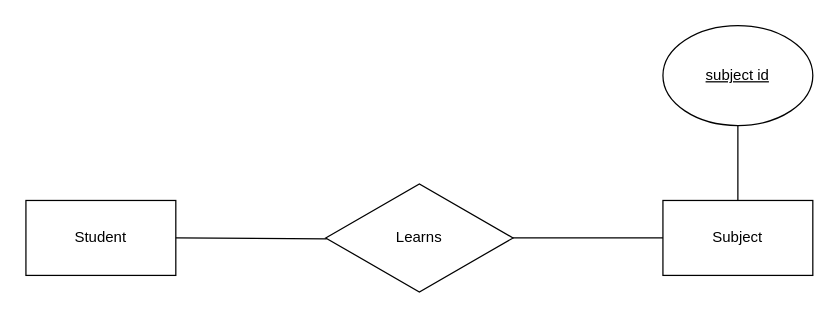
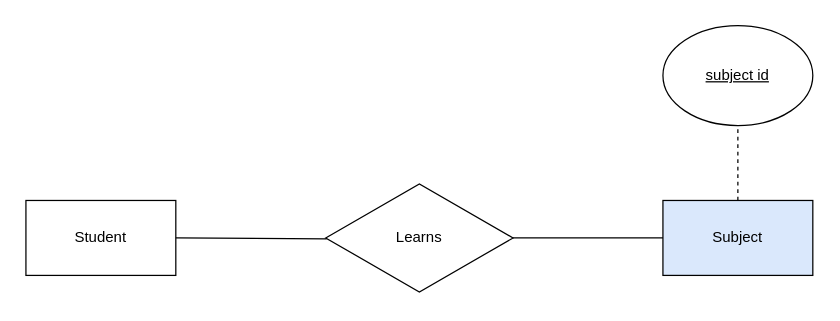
- <mxCell id="8" value="" style="endArrow=none;html=1;elbow=vertical;exitX=0.5;exitY=0;exitDx=0;exitDy=0;entryX=0.5;entryY=1;entryDx=0;entryDy=0;" edge="1" parent="1" source="4" target="7"><mxGeometry width="50" height="50" relative="1" as="geometry"><mxPoint x="450" y="150" as="sourcePoint" /><mxPoint x="450" y="90" as="targetPoint" /></mxGeometry></mxCell>
+ <mxCell id="8" value="" style="endArrow=none;html=1;elbow=vertical;exitX=0.5;exitY=0;exitDx=0;exitDy=0;entryX=0.5;entryY=1;entryDx=0;entryDy=0;dashed=1;" edge="1" parent="1" source="4" target="7"><mxGeometry width="50" height="50" relative="1" as="geometry"><mxPoint x="450" y="150" as="sourcePoint" /><mxPoint x="450" y="90" as="targetPoint" /></mxGeometry></mxCell>
- <mxCell id="4" value="Subject" style="rounded=0;whiteSpace=wrap;html=1;" vertex="1" parent="1"><mxGeometry x="530" y="160" width="120" height="60" as="geometry" /></mxCell>
+ <mxCell id="4" value="Subject" style="rounded=0;whiteSpace=wrap;html=1;fillColor=#dae8fc;" vertex="1" parent="1"><mxGeometry x="530" y="160" width="120" height="60" as="geometry" /></mxCell>
